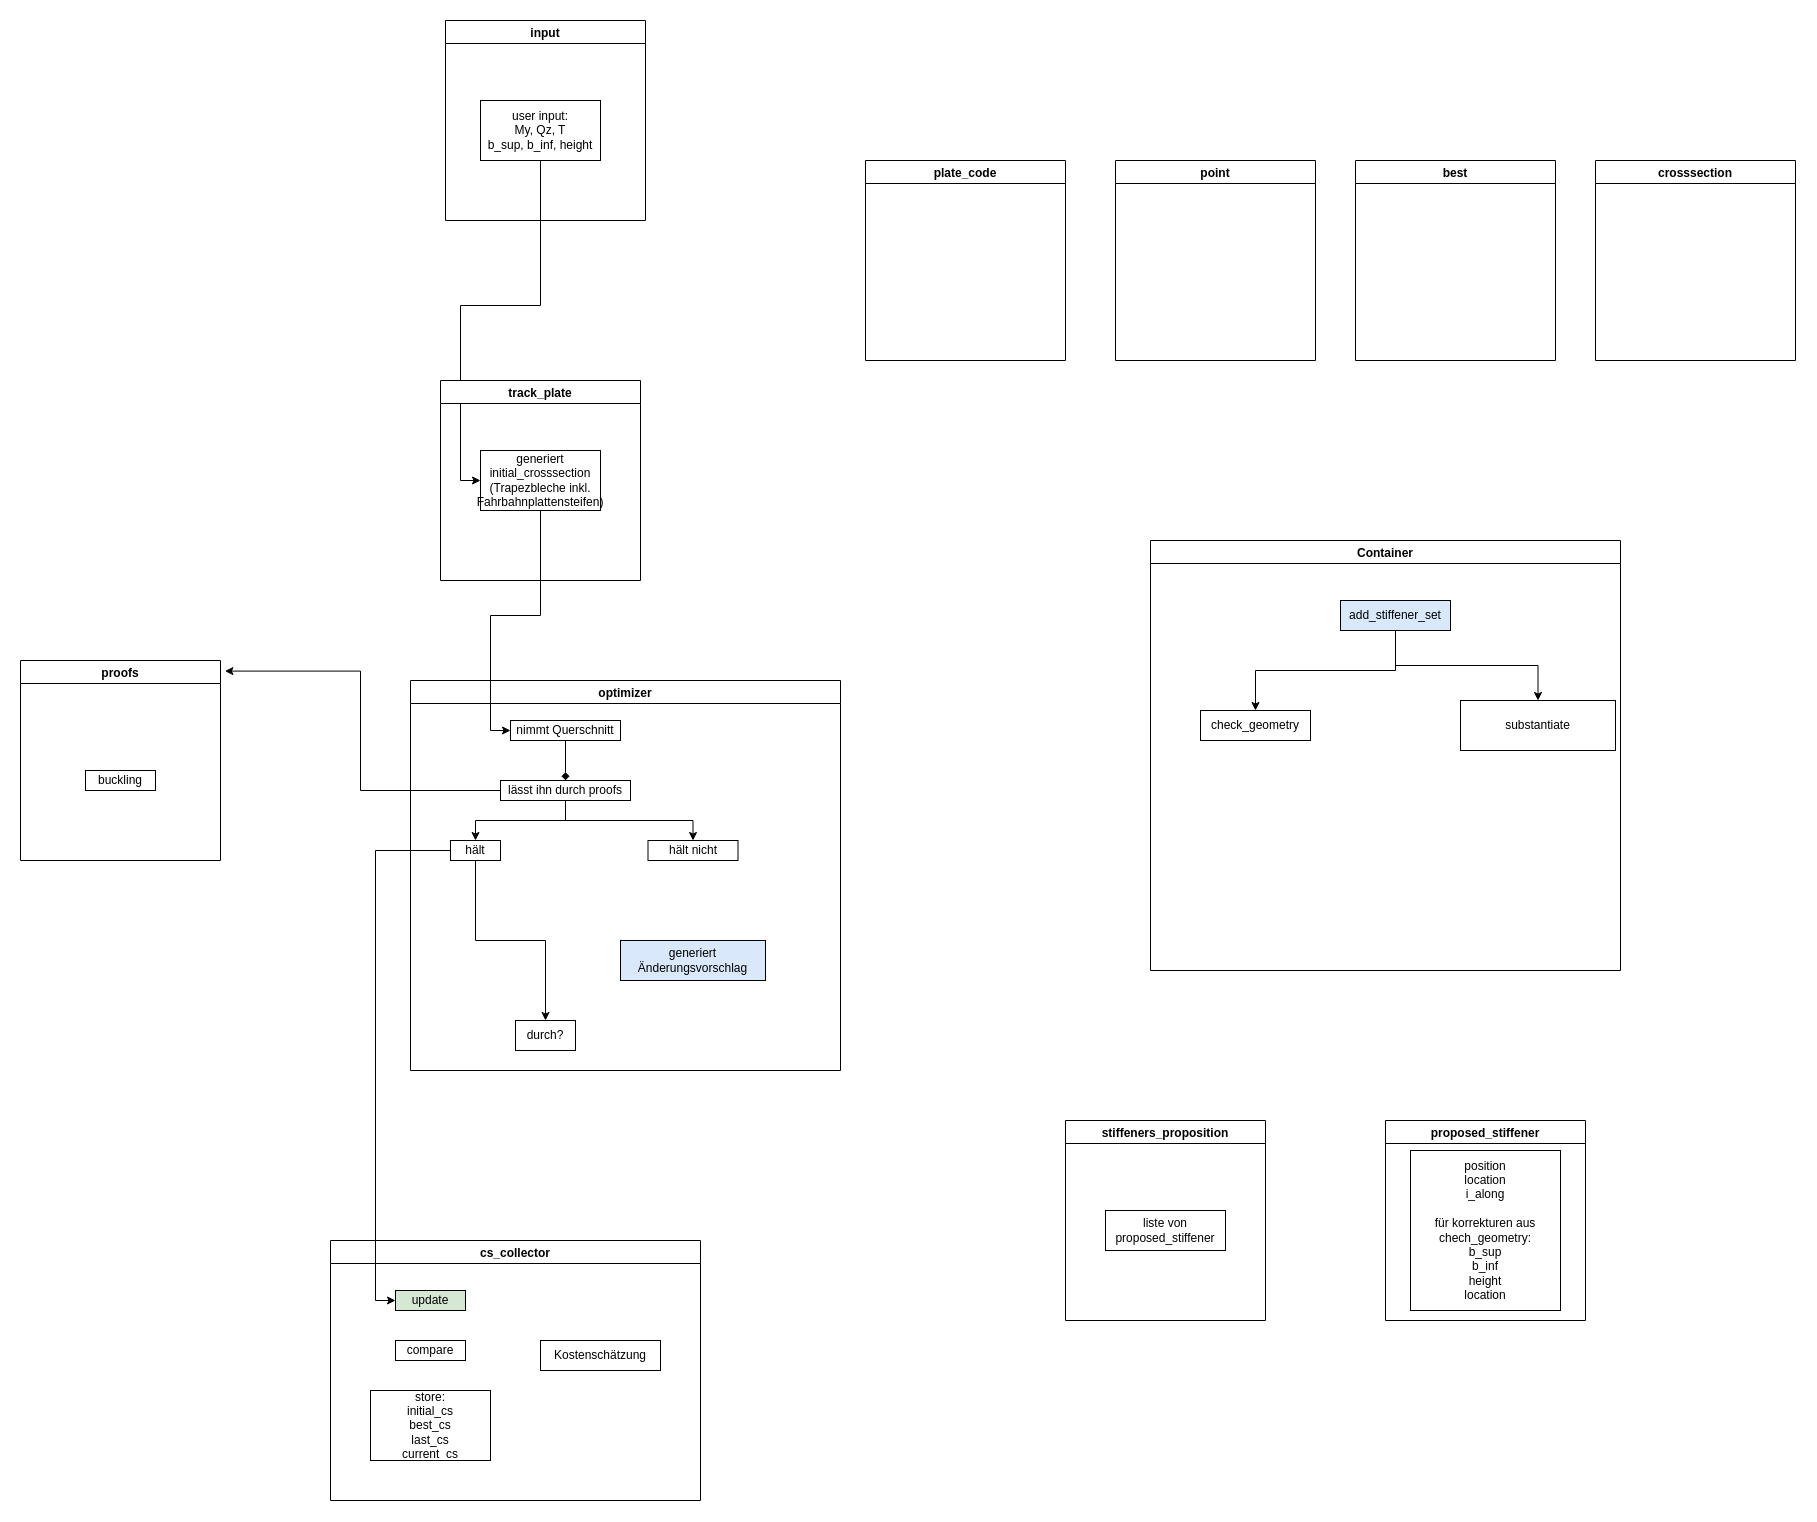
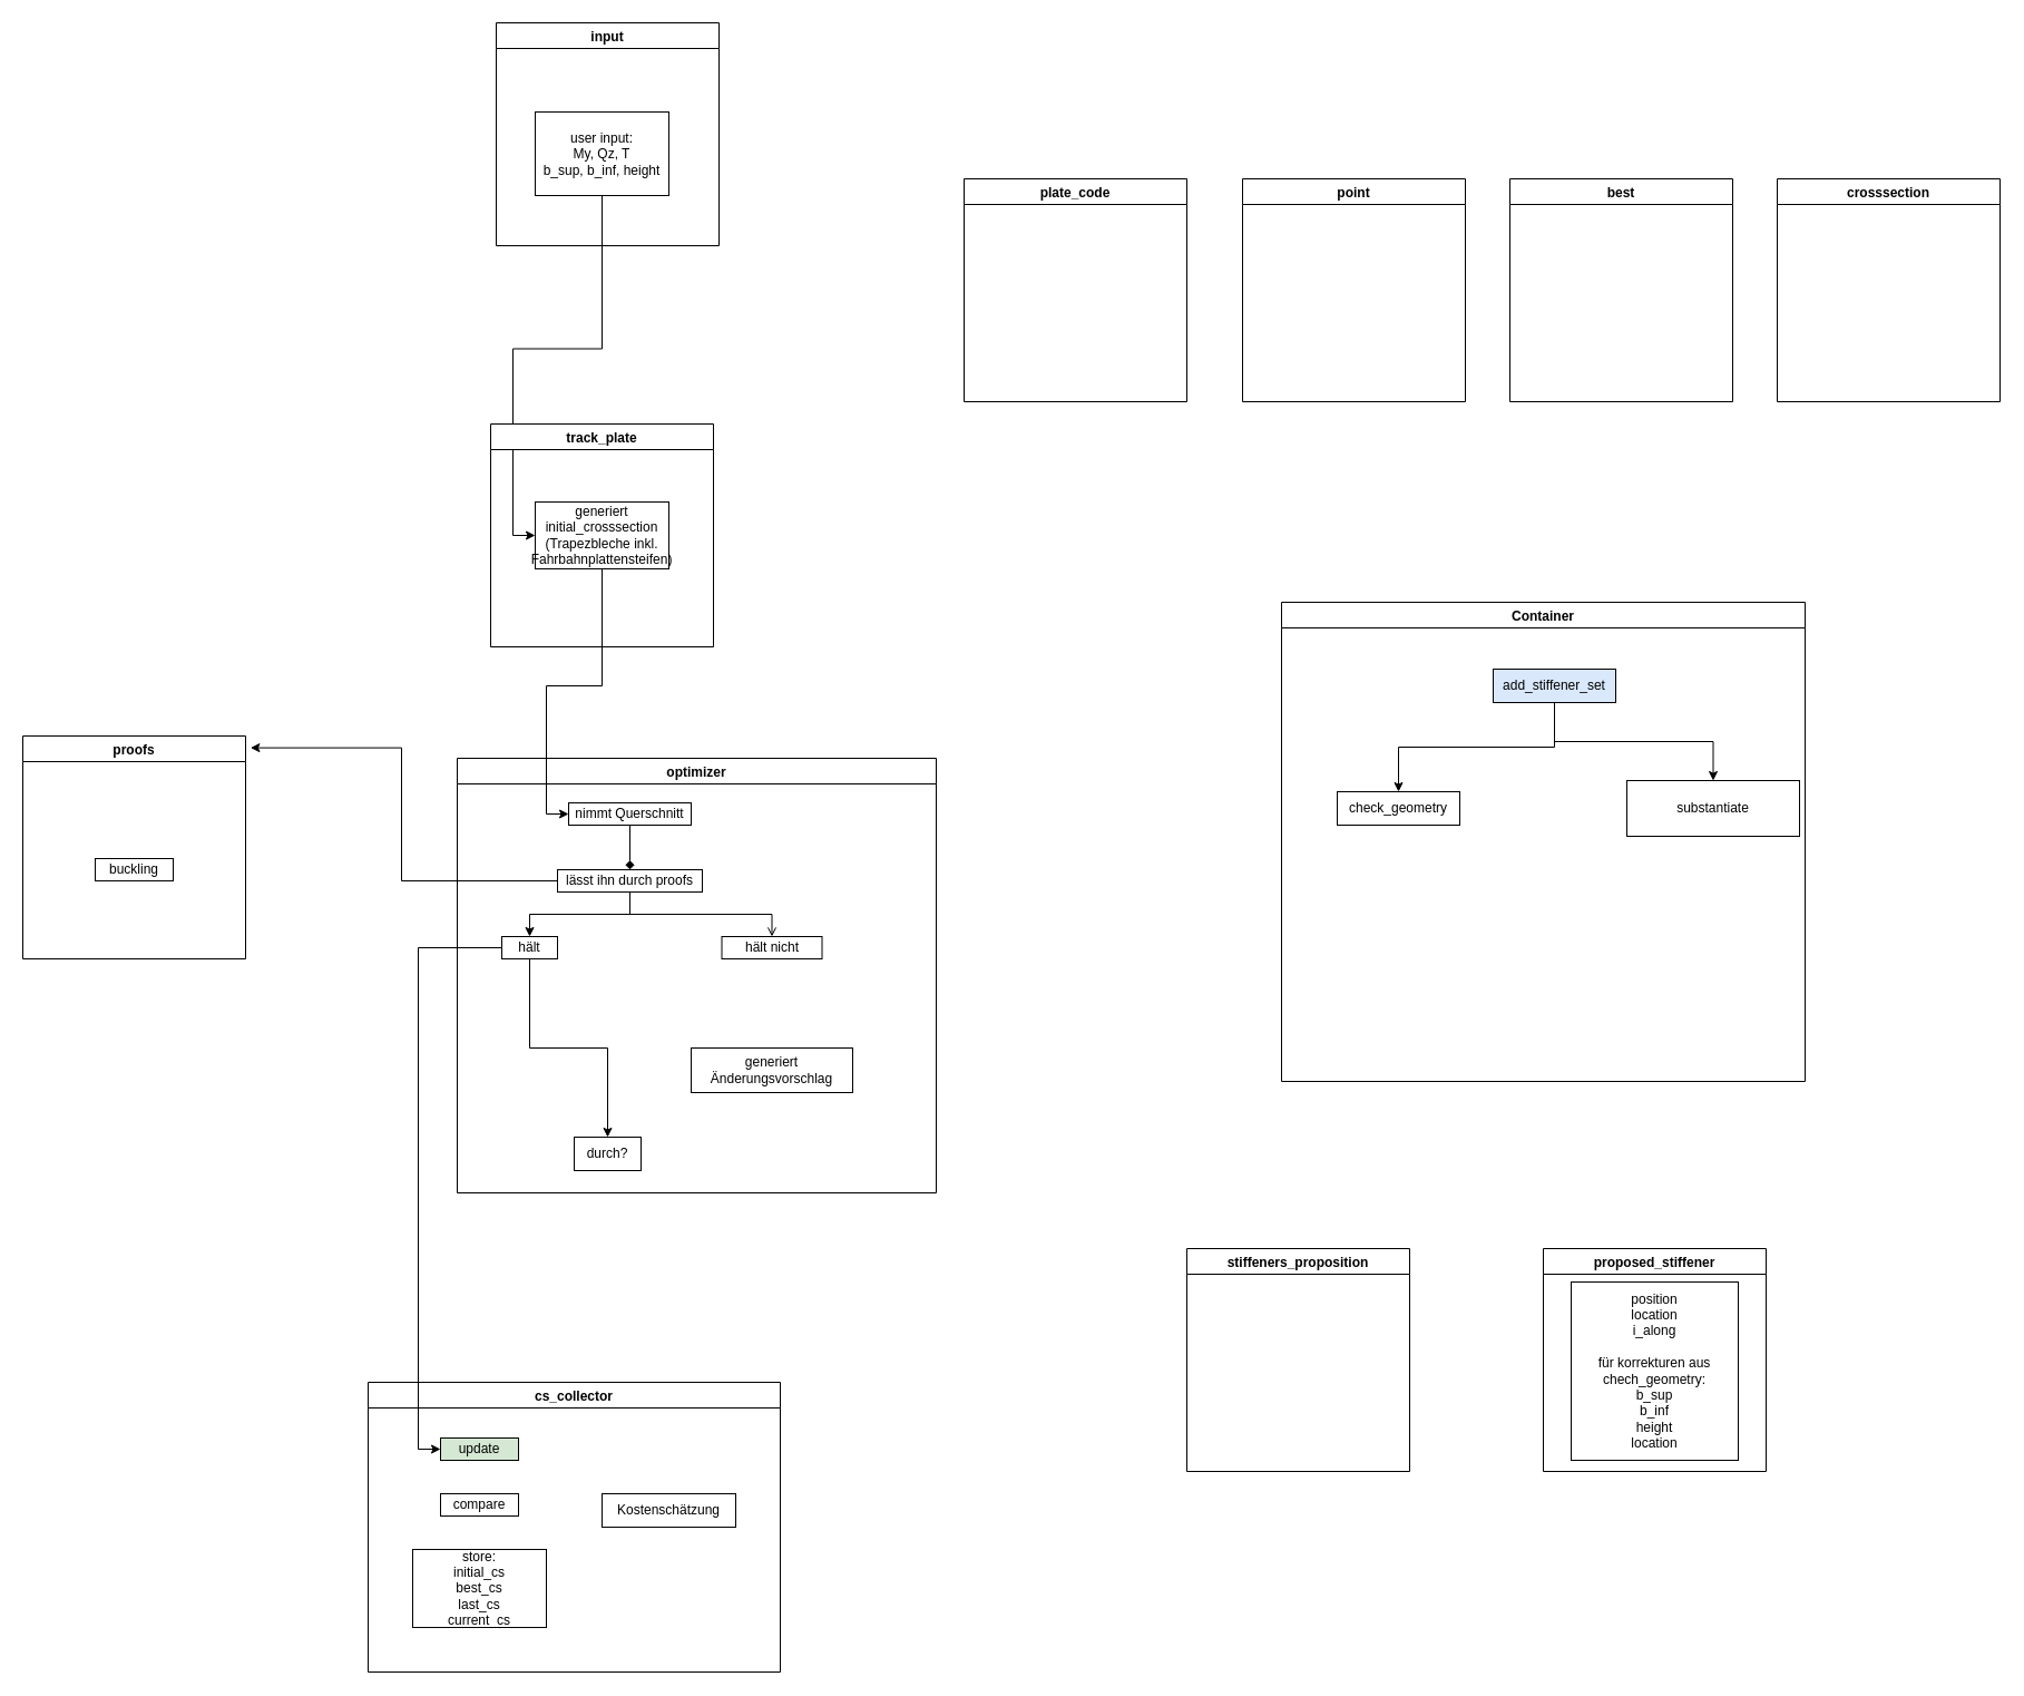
- <mxCell id="4" value="user input:&lt;br&gt;My, Qz, T&lt;br&gt;b_sup, b_inf, height" style="whiteSpace=wrap;html=1;" parent="1" vertex="1"><mxGeometry x="480" y="100" width="120" height="60" as="geometry" /></mxCell>
+ <mxCell id="4" value="user input:&lt;br&gt;My, Qz, T&lt;br&gt;b_sup, b_inf, height" style="whiteSpace=wrap;html=1;" parent="1" vertex="1"><mxGeometry x="480" y="100" width="120" height="75" as="geometry" /></mxCell>
- <mxCell id="11" style="edgeStyle=orthogonalEdgeStyle;rounded=0;orthogonalLoop=1;jettySize=auto;html=1;exitX=0.5;exitY=1;exitDx=0;exitDy=0;entryX=0.5;entryY=0;entryDx=0;entryDy=0;" parent="7" source="12" target="15" edge="1"><mxGeometry relative="1" as="geometry" /></mxCell>
+ <mxCell id="11" style="edgeStyle=orthogonalEdgeStyle;rounded=0;orthogonalLoop=1;jettySize=auto;html=1;exitX=0.5;exitY=1;exitDx=0;exitDy=0;entryX=0.5;entryY=0;entryDx=0;entryDy=0;endArrow=open;" parent="7" source="12" target="15" edge="1"><mxGeometry relative="1" as="geometry" /></mxCell>
- <mxCell id="16" value="generiert Änderungsvorschlag" style="whiteSpace=wrap;html=1;fillColor=#dae8fc;" parent="7" vertex="1"><mxGeometry x="210" y="260" width="145" height="40" as="geometry" /></mxCell>
+ <mxCell id="16" value="generiert Änderungsvorschlag" style="whiteSpace=wrap;html=1;" parent="7" vertex="1"><mxGeometry x="210" y="260" width="145" height="40" as="geometry" /></mxCell>
- <mxCell id="34" value="liste von&lt;br&gt;proposed_stiffener" style="whiteSpace=wrap;html=1;" parent="33" vertex="1"><mxGeometry x="40" y="90" width="120" height="40" as="geometry" /></mxCell>
